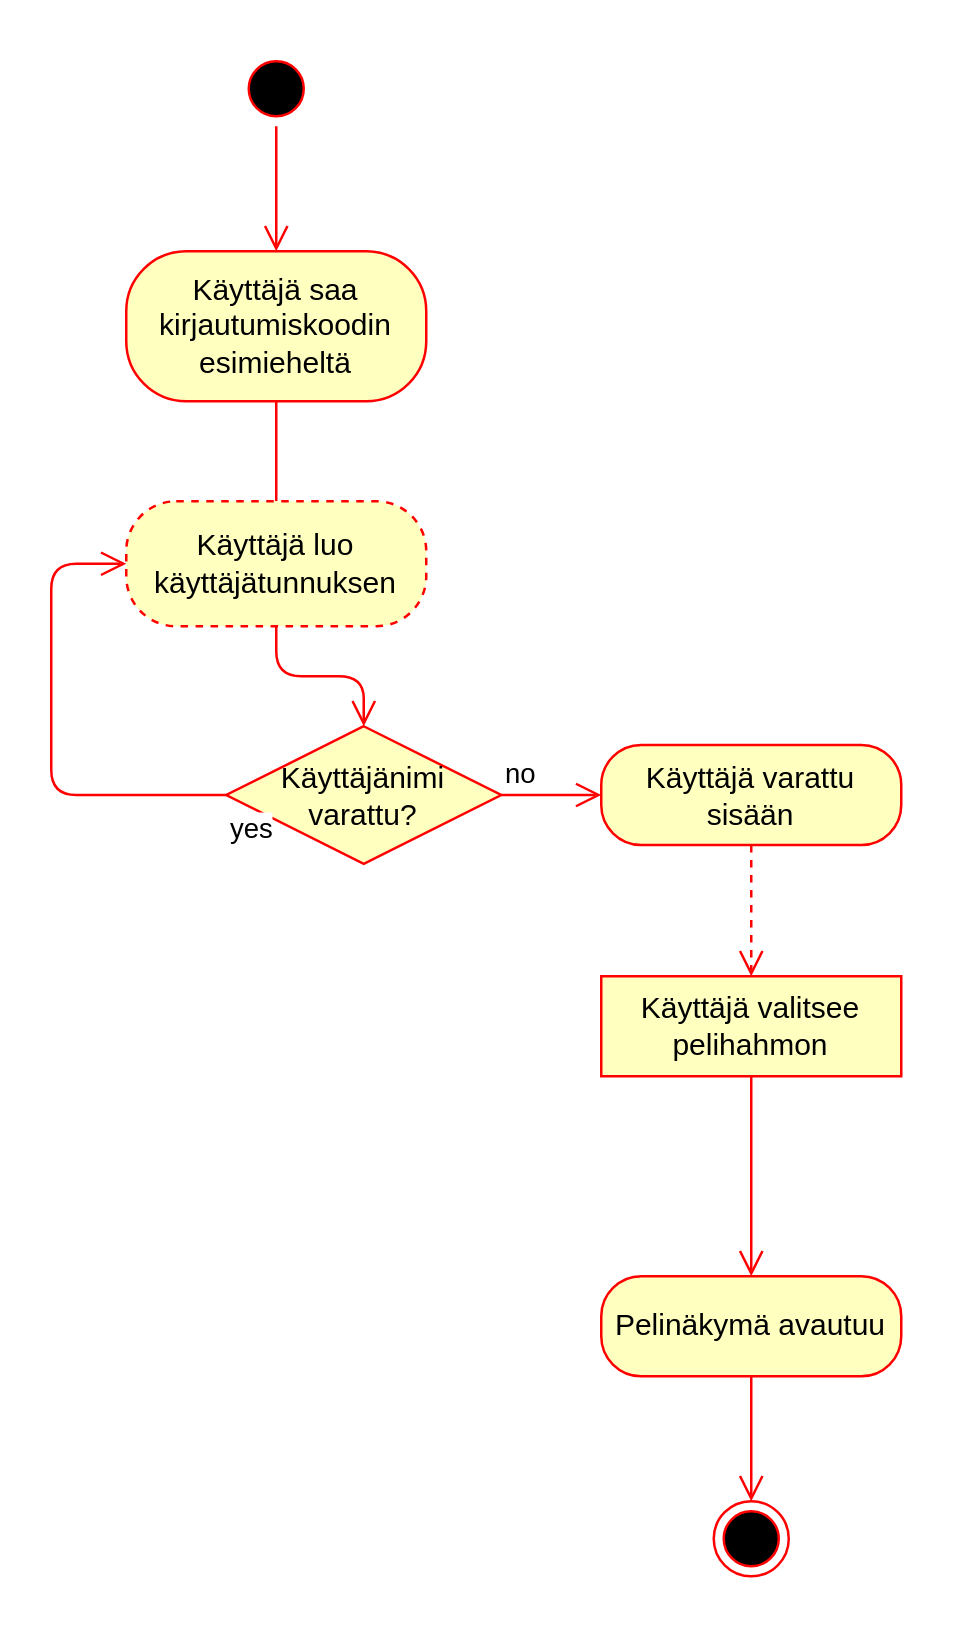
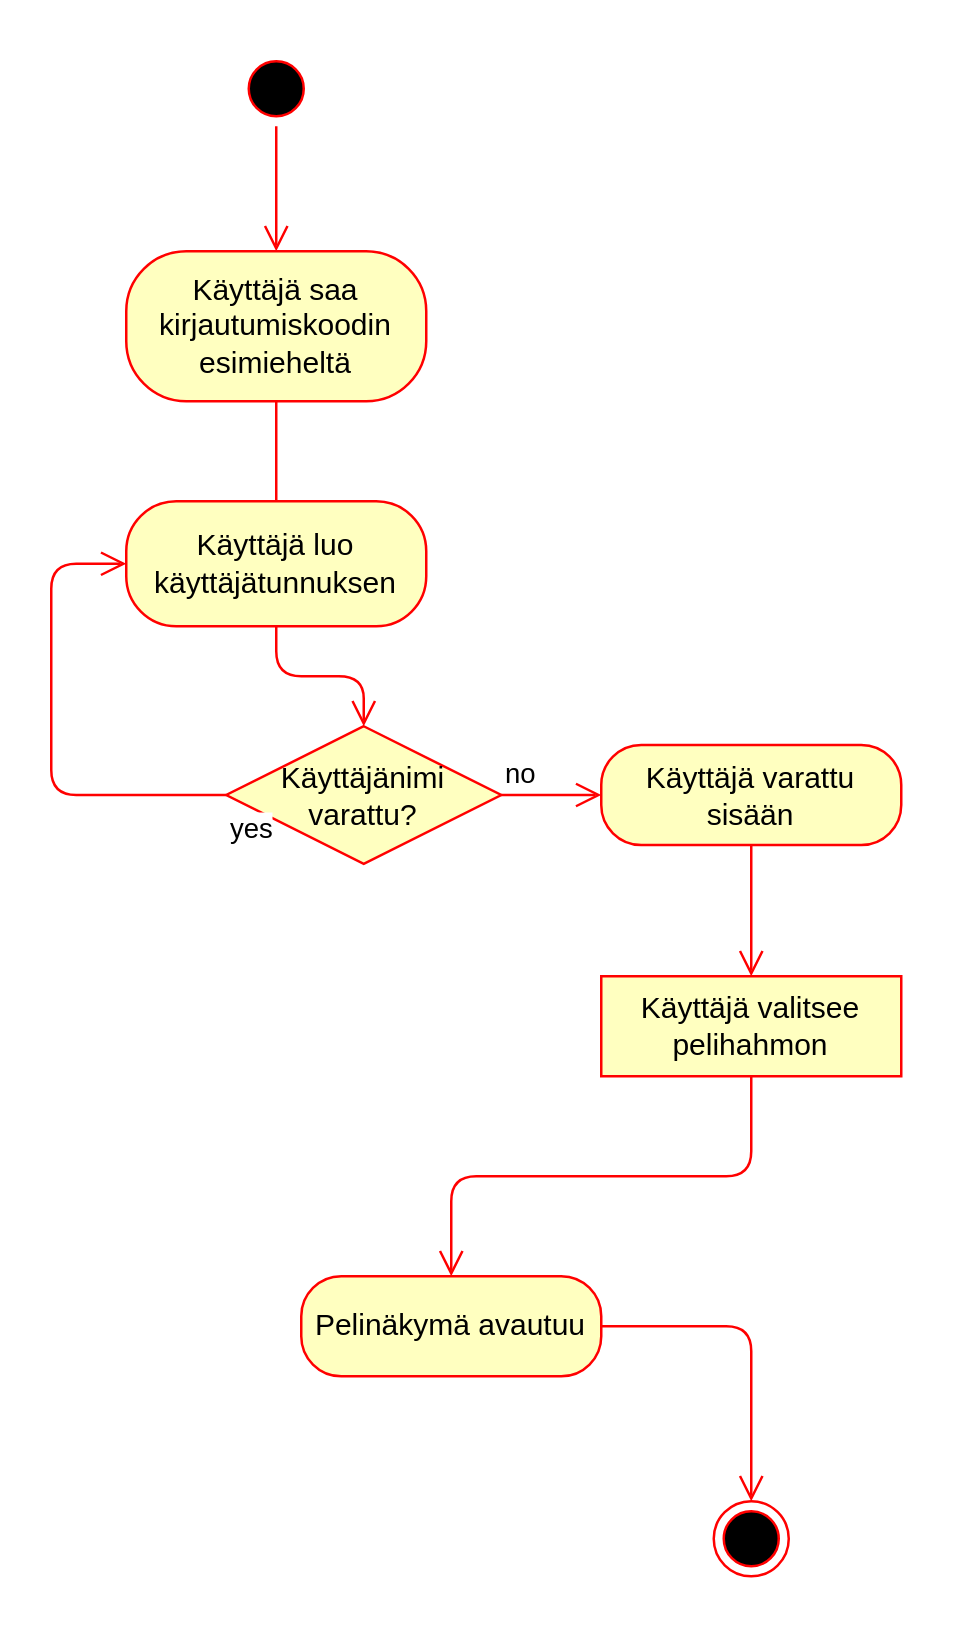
- <mxCell id="7" value="Käyttäjä luo käyttäjätunnuksen" style="rounded=1;whiteSpace=wrap;html=1;arcSize=40;fontColor=#000000;fillColor=#ffffc0;strokeColor=#ff0000;dashed=1;" vertex="1" parent="1"><mxGeometry x="50" y="200" width="120" height="50" as="geometry" /></mxCell>
+ <mxCell id="7" value="Käyttäjä luo käyttäjätunnuksen" style="rounded=1;whiteSpace=wrap;html=1;arcSize=40;fontColor=#000000;fillColor=#ffffc0;strokeColor=#ff0000;" vertex="1" parent="1"><mxGeometry x="50" y="200" width="120" height="50" as="geometry" /></mxCell>
- <mxCell id="13" value="" style="edgeStyle=orthogonalEdgeStyle;html=1;verticalAlign=bottom;endArrow=open;endSize=8;strokeColor=#ff0000;entryX=0.5;entryY=0;entryDx=0;entryDy=0;dashed=1;" edge="1" source="12" parent="1" target="14"><mxGeometry relative="1" as="geometry"><mxPoint x="300" y="410" as="targetPoint" /></mxGeometry></mxCell>
+ <mxCell id="13" value="" style="edgeStyle=orthogonalEdgeStyle;html=1;verticalAlign=bottom;endArrow=open;endSize=8;strokeColor=#ff0000;entryX=0.5;entryY=0;entryDx=0;entryDy=0;" edge="1" source="12" parent="1" target="14"><mxGeometry relative="1" as="geometry"><mxPoint x="300" y="410" as="targetPoint" /></mxGeometry></mxCell>
- <mxCell id="16" value="Pelinäkymä avautuu" style="rounded=1;whiteSpace=wrap;html=1;arcSize=40;fontColor=#000000;fillColor=#ffffc0;strokeColor=#ff0000;" vertex="1" parent="1"><mxGeometry x="240" y="510" width="120" height="40" as="geometry" /></mxCell>
+ <mxCell id="16" value="Pelinäkymä avautuu" style="rounded=1;whiteSpace=wrap;html=1;arcSize=40;fontColor=#000000;fillColor=#ffffc0;strokeColor=#ff0000;" vertex="1" parent="1"><mxGeometry x="120" y="510" width="120" height="40" as="geometry" /></mxCell>
